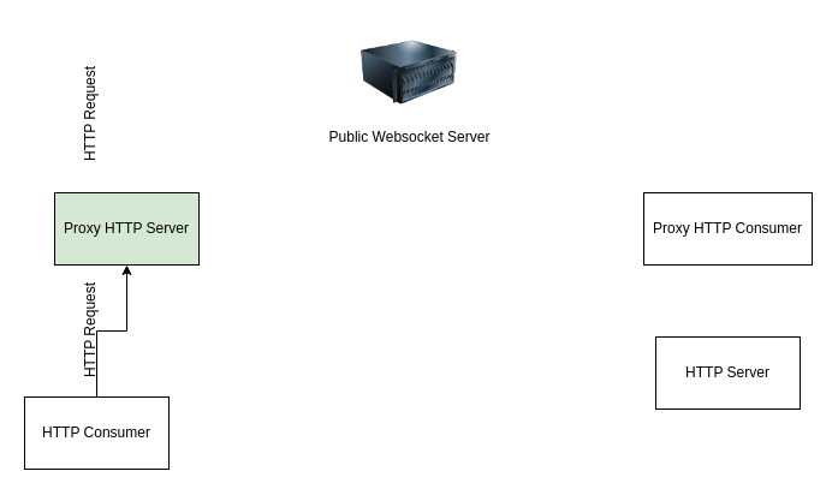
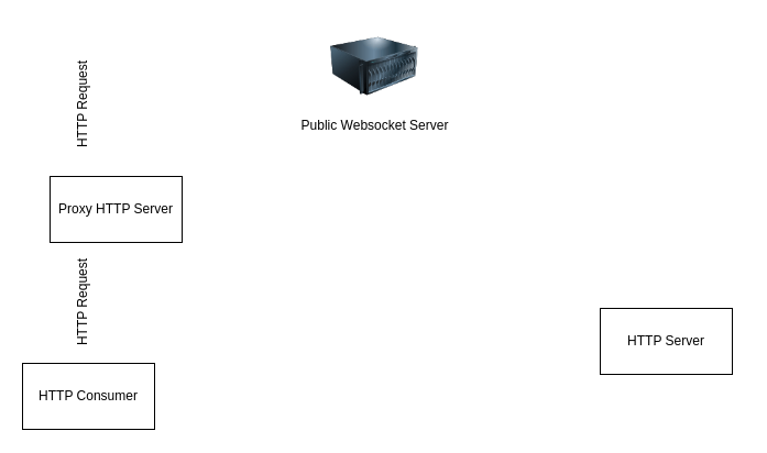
- <mxCell id="3" value="Proxy HTTP Server" style="rounded=0;whiteSpace=wrap;html=1;fillColor=#d5e8d4;" vertex="1" parent="1"><mxGeometry x="45" y="160" width="120" height="60" as="geometry" /></mxCell>
+ <mxCell id="3" value="Proxy HTTP Server" style="rounded=0;whiteSpace=wrap;html=1;" vertex="1" parent="1"><mxGeometry x="45" y="160" width="120" height="60" as="geometry" /></mxCell>
- <mxCell id="4" value="Proxy HTTP Consumer" style="rounded=0;whiteSpace=wrap;html=1;" vertex="1" parent="1"><mxGeometry x="535" y="160" width="140" height="60" as="geometry" /></mxCell>
- <mxCell id="5" value="" style="edgeStyle=orthogonalEdgeStyle;rounded=0;orthogonalLoop=1;jettySize=auto;html=1;" edge="1" parent="1" source="6" target="3"><mxGeometry relative="1" as="geometry" /></mxCell>
